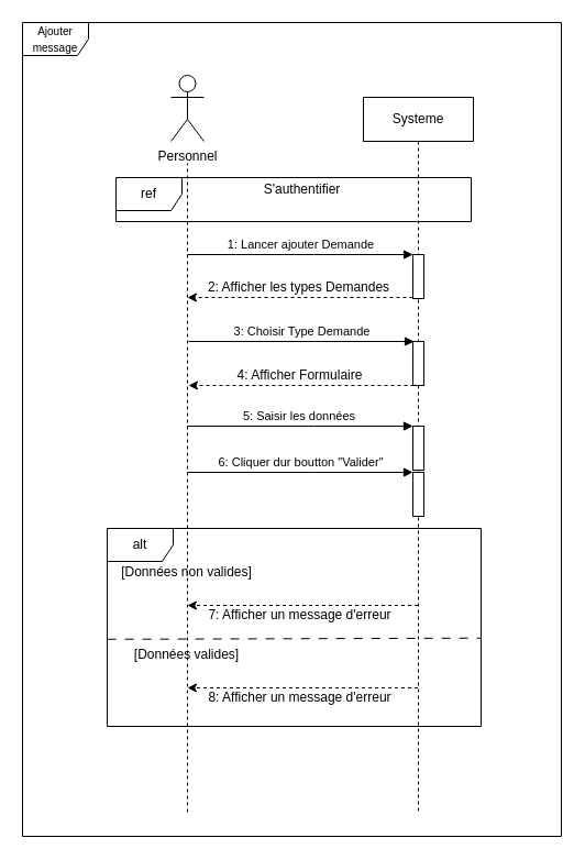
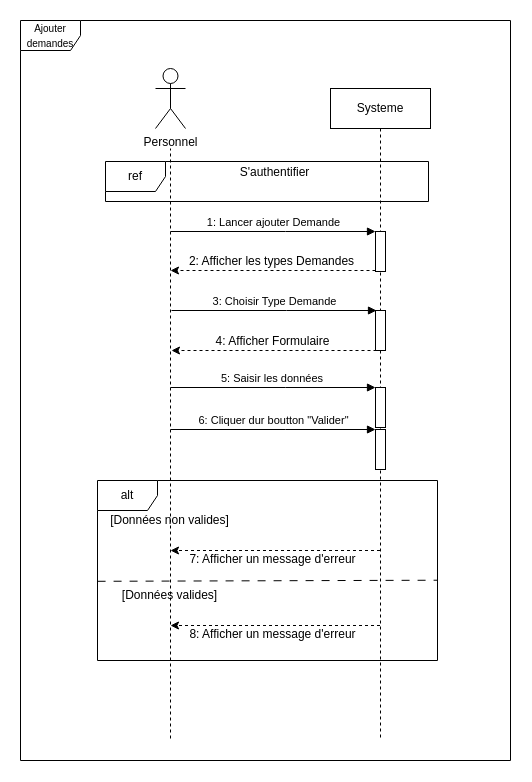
- <mxCell id="27" value="&lt;font style=&quot;font-size: 10px;&quot;&gt;Ajouter message&lt;/font&gt;" style="shape=umlFrame;whiteSpace=wrap;html=1;pointerEvents=0;" vertex="1" parent="1"><mxGeometry x="20" y="20" width="490" height="740" as="geometry" /></mxCell>
+ <mxCell id="27" value="&lt;font style=&quot;font-size: 10px;&quot;&gt;Ajouter demandes&lt;/font&gt;" style="shape=umlFrame;whiteSpace=wrap;html=1;pointerEvents=0;" vertex="1" parent="1"><mxGeometry x="20" y="20" width="490" height="740" as="geometry" /></mxCell>
